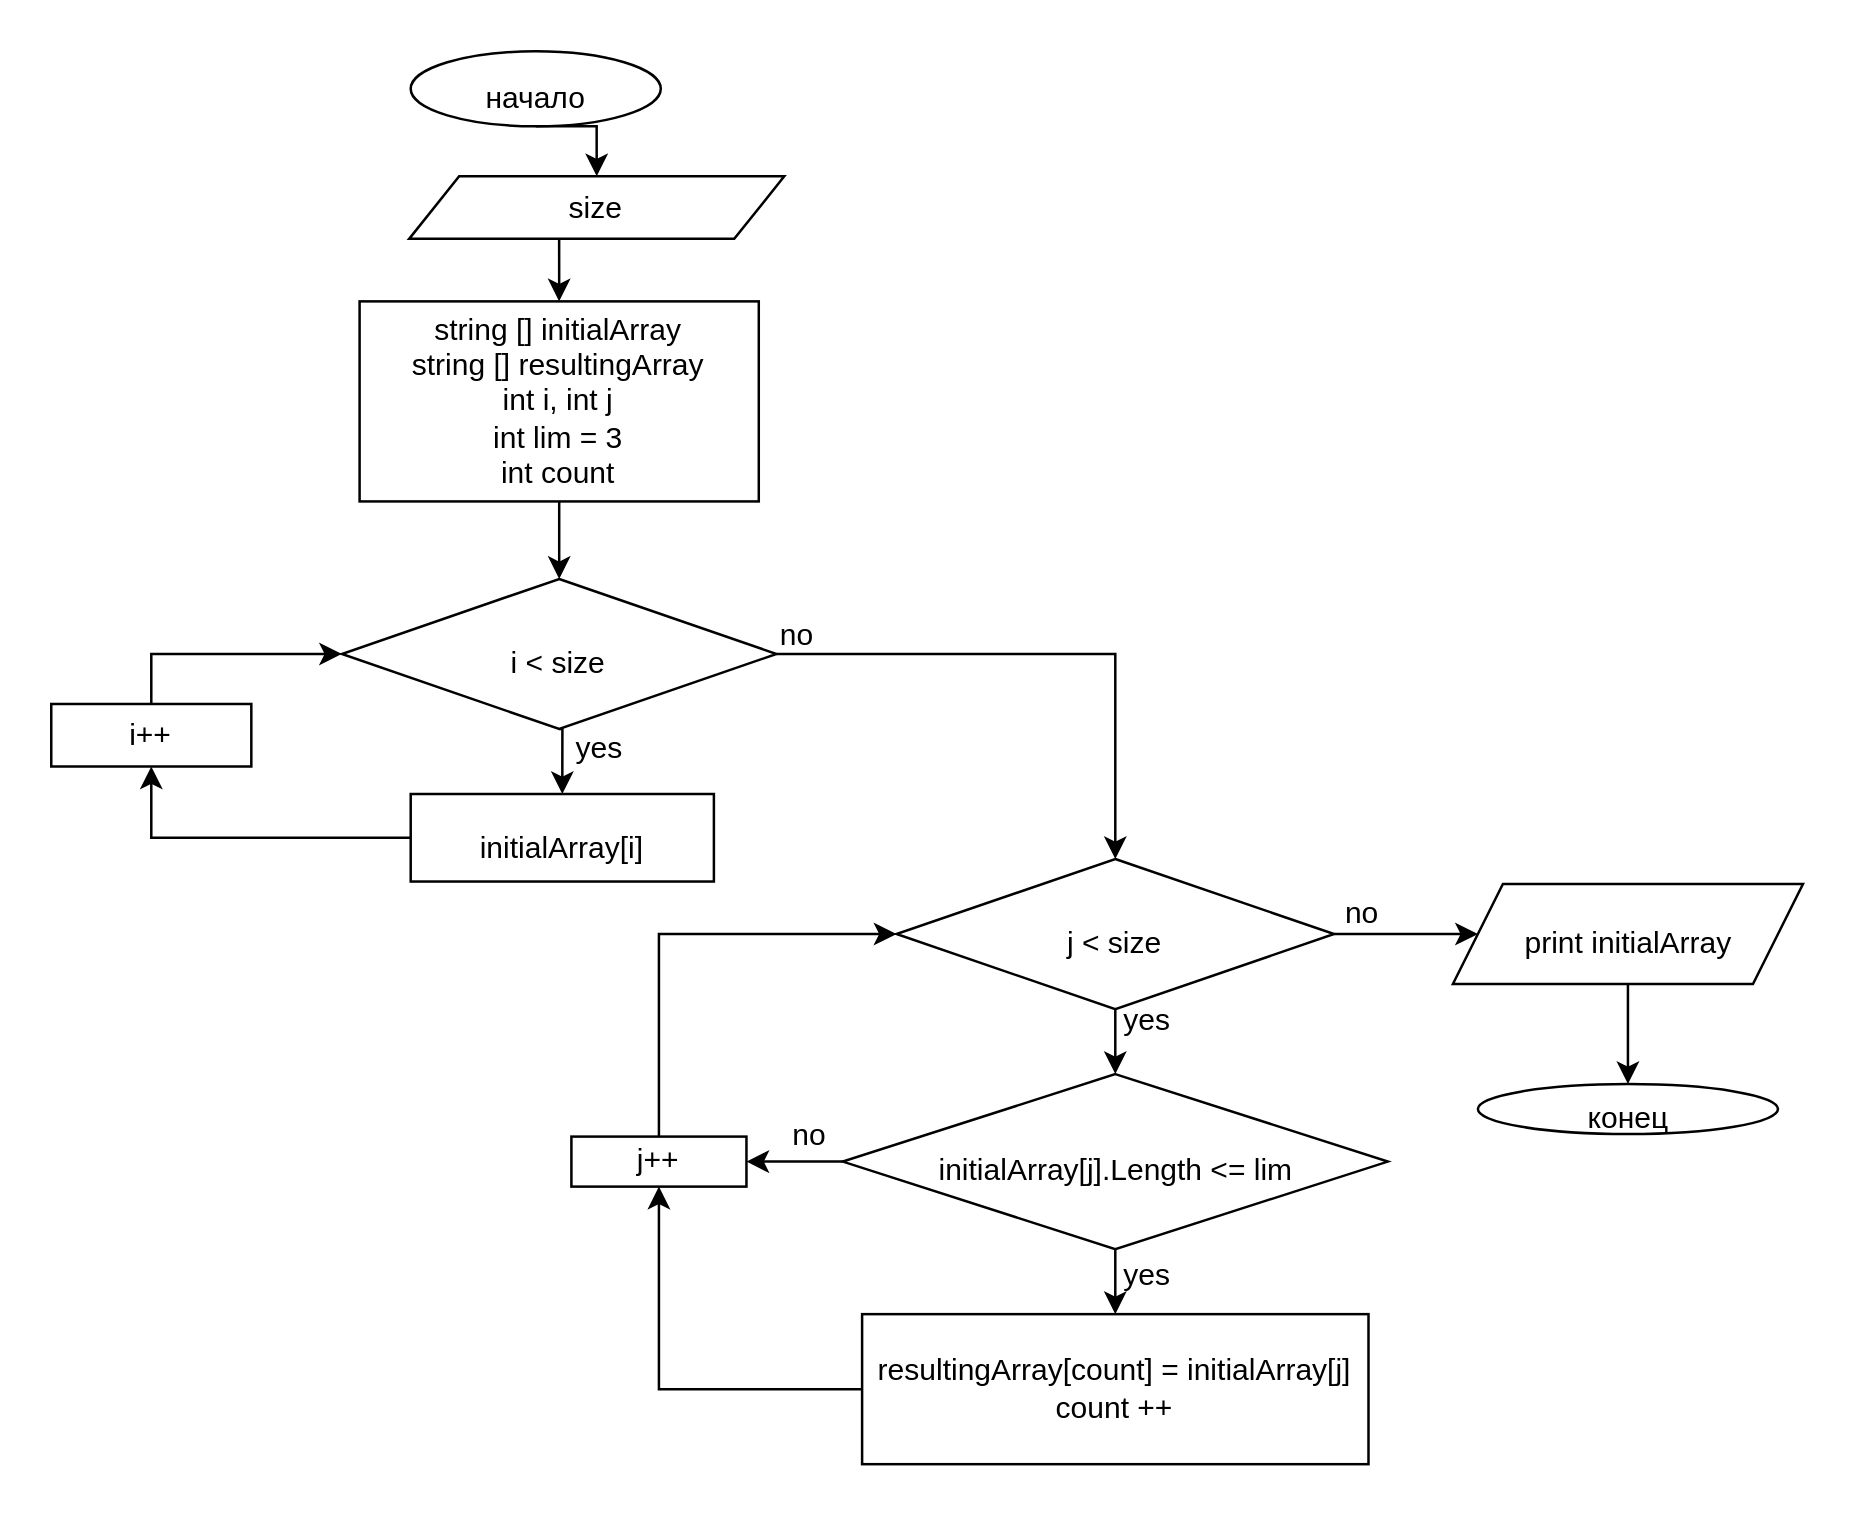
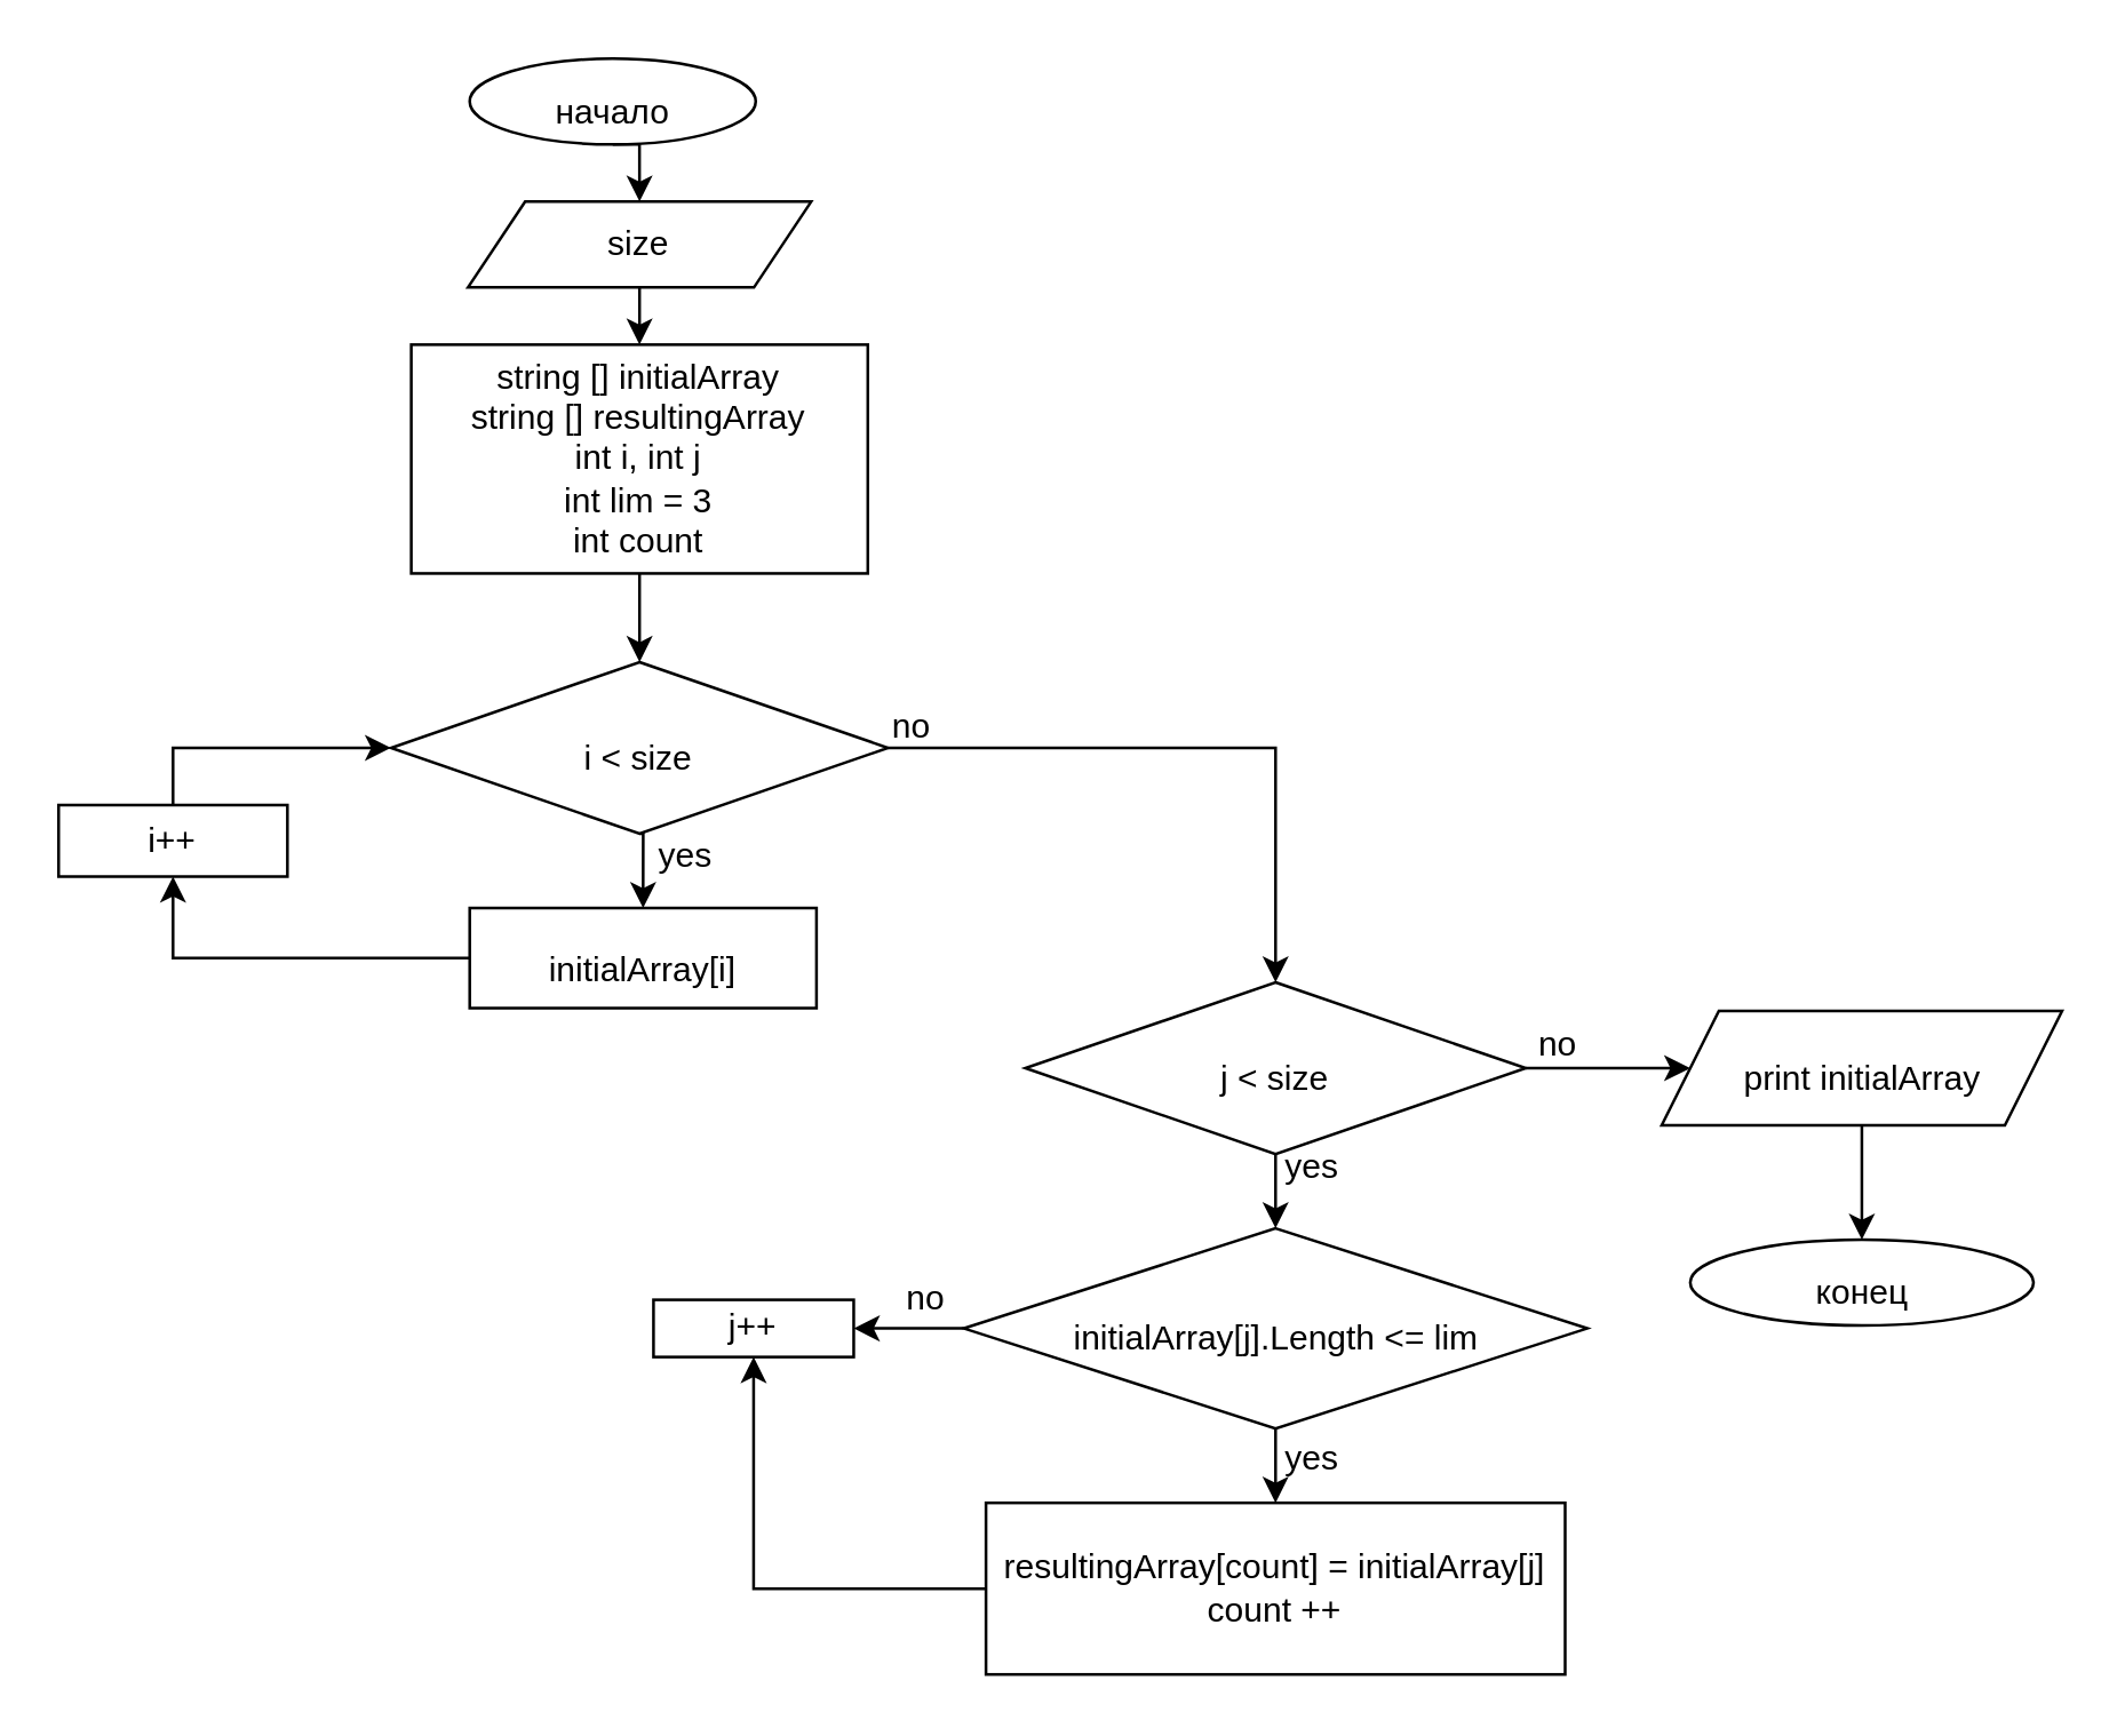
- <mxCell id="18" value="size" style="shape=parallelogram;perimeter=parallelogramPerimeter;whiteSpace=wrap;html=1;fixedSize=1;" parent="1" vertex="1"><mxGeometry x="163.12" y="70" width="150" height="25" as="geometry" /></mxCell>
+ <mxCell id="18" value="size" style="shape=parallelogram;perimeter=parallelogramPerimeter;whiteSpace=wrap;html=1;fixedSize=1;" parent="1" vertex="1"><mxGeometry x="163.12" y="70" width="120" height="30" as="geometry" /></mxCell>
- <mxCell id="30" style="edgeStyle=orthogonalEdgeStyle;rounded=0;orthogonalLoop=1;jettySize=auto;html=1;exitX=0.5;exitY=0;exitDx=0;exitDy=0;entryX=0;entryY=0.5;entryDx=0;entryDy=0;" parent="1" source="31" target="25" edge="1"><mxGeometry relative="1" as="geometry" /></mxCell>
- <mxCell id="29" value="&lt;font style=&quot;font-size: 12px;&quot;&gt;конец&lt;/font&gt;" style="ellipse;whiteSpace=wrap;html=1;fontSize=24;" parent="1" vertex="1"><mxGeometry x="590.5" y="433" width="120" height="20" as="geometry" /></mxCell>
+ <mxCell id="29" value="&lt;font style=&quot;font-size: 12px;&quot;&gt;конец&lt;/font&gt;" style="ellipse;whiteSpace=wrap;html=1;fontSize=24;" parent="1" vertex="1"><mxGeometry x="590.5" y="433" width="120" height="30" as="geometry" /></mxCell>
